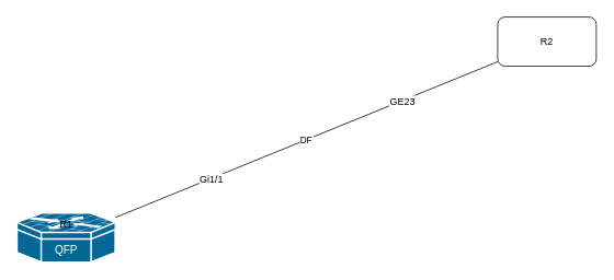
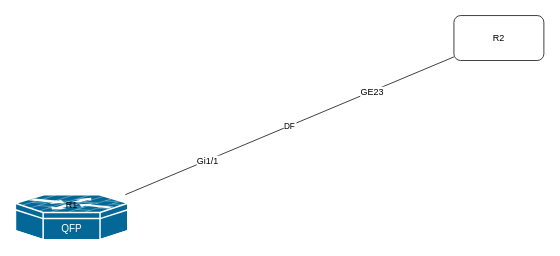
- <mxCell id="2" value="R1" style="shape=mxgraph.cisco.misc.asr_1000_series;html=1;pointerEvents=1; dashed=0;fillColor=#036897;strokeColor=#ffffff;strokeWidth=2; verticalLabelPosition=bottom;verticalAlign=top;align=center; outlineConnect=0;  " vertex="1" parent="1"><mxGeometry x="20" y="259" width="120" height="60" as="geometry" /></mxCell>
+ <mxCell id="2" value="R1" style="shape=mxgraph.cisco.misc.asr_1000_series;html=1;pointerEvents=1; dashed=0;fillColor=#036897;strokeColor=#ffffff;strokeWidth=2; verticalLabelPosition=bottom;verticalAlign=top;align=center; outlineConnect=0;  " vertex="1" parent="1"><mxGeometry x="20" y="259" width="150" height="60" as="geometry" /></mxCell>
